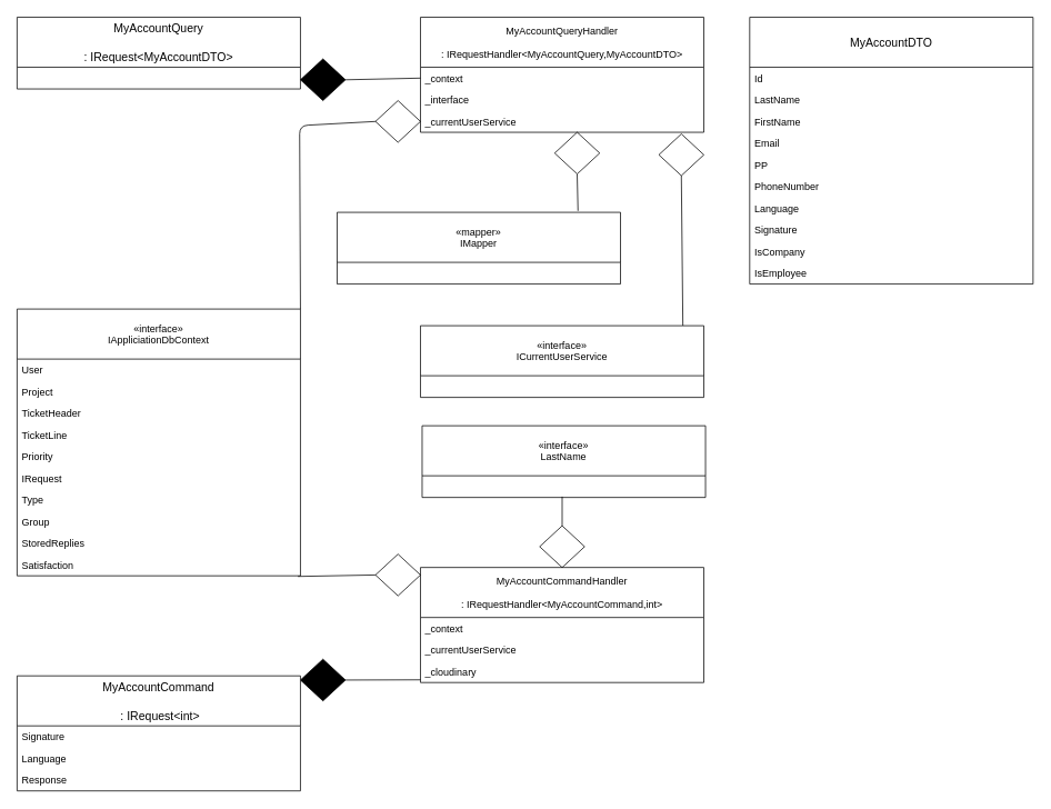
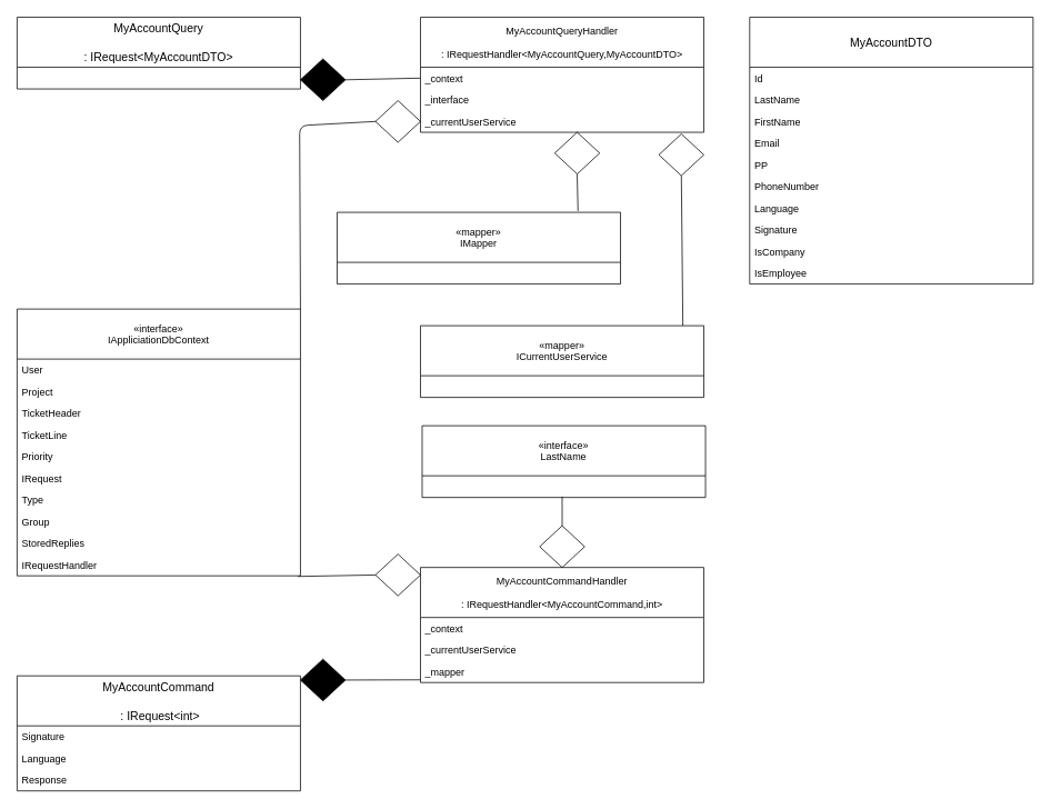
- <mxCell id="47" value="«interface»&#10;ICurrentUserService" style="swimlane;fontStyle=0;childLayout=stackLayout;horizontal=1;startSize=60;fillColor=none;horizontalStack=0;resizeParent=1;resizeParentMax=0;resizeLast=0;collapsible=1;marginBottom=0;" parent="1" vertex="1"><mxGeometry x="504" y="390" width="340" height="86" as="geometry" /></mxCell>
+ <mxCell id="47" value="«mapper»&#10;ICurrentUserService" style="swimlane;fontStyle=0;childLayout=stackLayout;horizontal=1;startSize=60;fillColor=none;horizontalStack=0;resizeParent=1;resizeParentMax=0;resizeLast=0;collapsible=1;marginBottom=0;" parent="1" vertex="1"><mxGeometry x="504" y="390" width="340" height="86" as="geometry" /></mxCell>
- <mxCell id="40" value="Satisfaction" style="text;strokeColor=none;fillColor=none;align=left;verticalAlign=top;spacingLeft=4;spacingRight=4;overflow=hidden;rotatable=0;points=[[0,0.5],[1,0.5]];portConstraint=eastwest;" parent="30" vertex="1"><mxGeometry y="294" width="340" height="26" as="geometry" /></mxCell>
+ <mxCell id="40" value="IRequestHandler" style="text;strokeColor=none;fillColor=none;align=left;verticalAlign=top;spacingLeft=4;spacingRight=4;overflow=hidden;rotatable=0;points=[[0,0.5],[1,0.5]];portConstraint=eastwest;" parent="30" vertex="1"><mxGeometry y="294" width="340" height="26" as="geometry" /></mxCell>
- <mxCell id="56" value="_cloudinary" style="text;strokeColor=none;fillColor=none;align=left;verticalAlign=top;spacingLeft=4;spacingRight=4;overflow=hidden;rotatable=0;points=[[0,0.5],[1,0.5]];portConstraint=eastwest;" parent="53" vertex="1"><mxGeometry y="112" width="340" height="26" as="geometry" /></mxCell>
+ <mxCell id="56" value="_mapper" style="text;strokeColor=none;fillColor=none;align=left;verticalAlign=top;spacingLeft=4;spacingRight=4;overflow=hidden;rotatable=0;points=[[0,0.5],[1,0.5]];portConstraint=eastwest;" parent="53" vertex="1"><mxGeometry y="112" width="340" height="26" as="geometry" /></mxCell>
